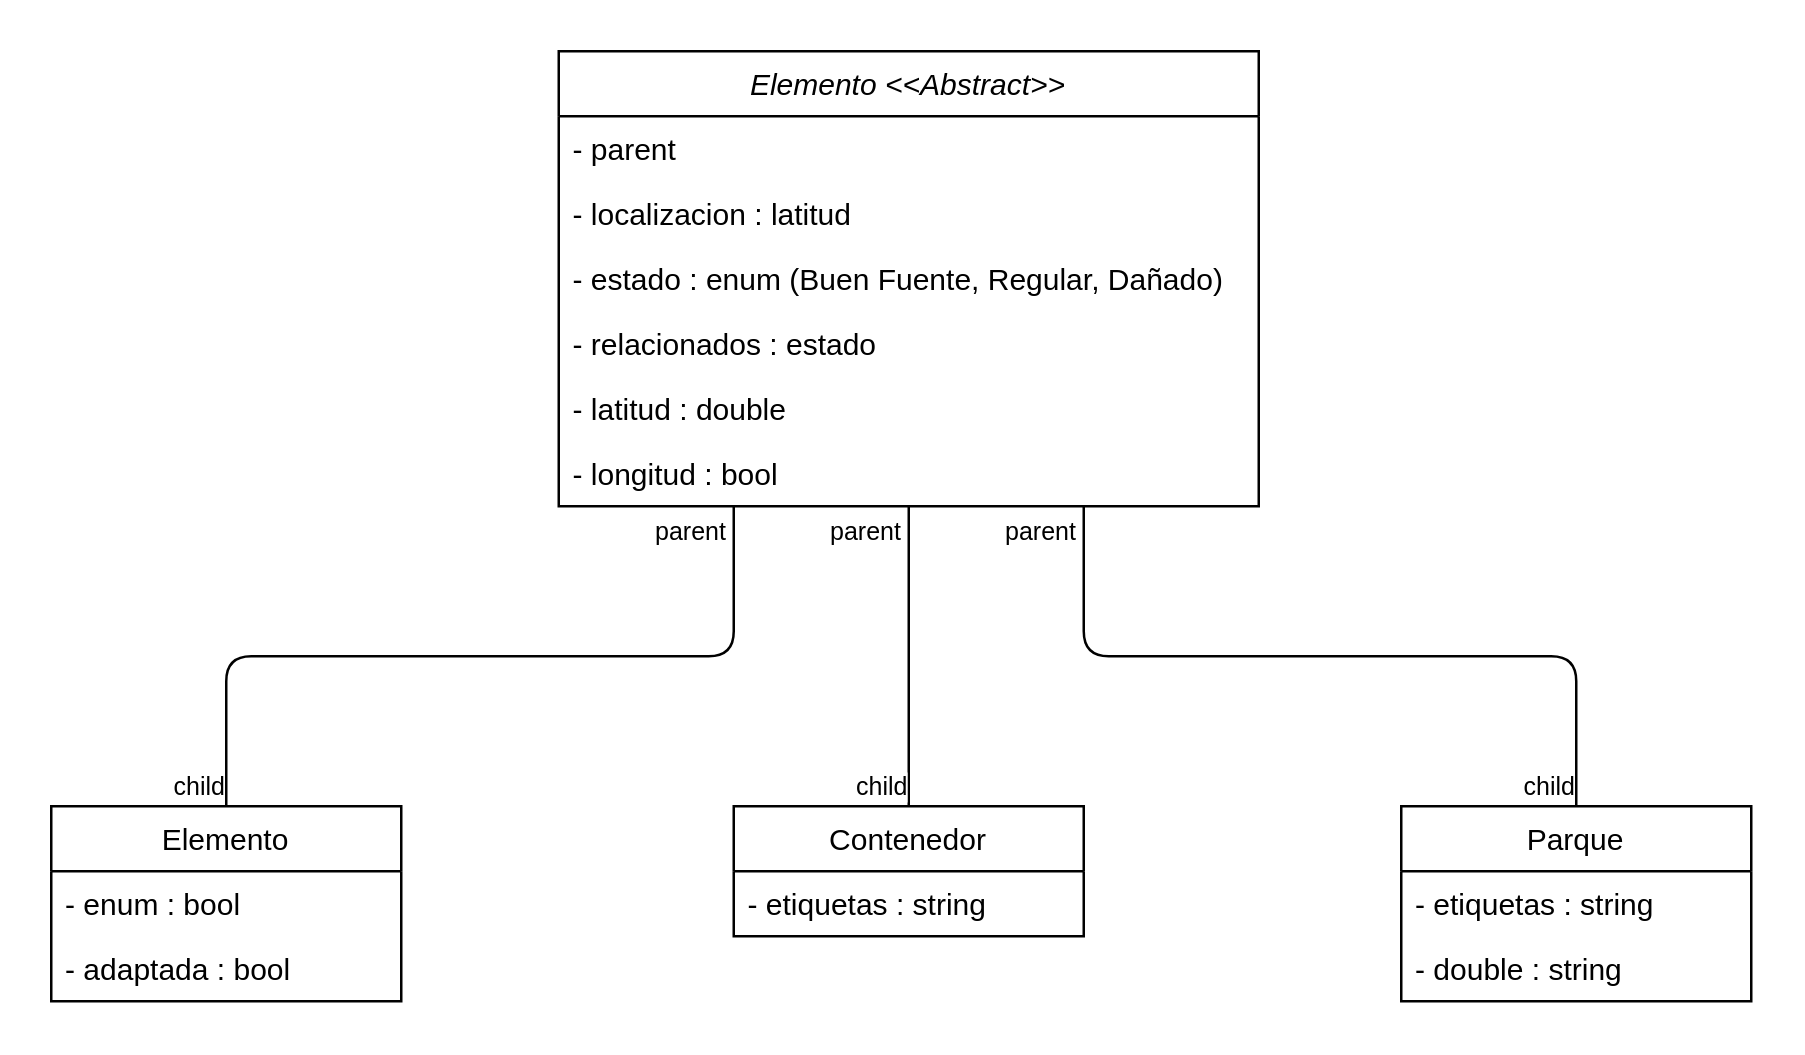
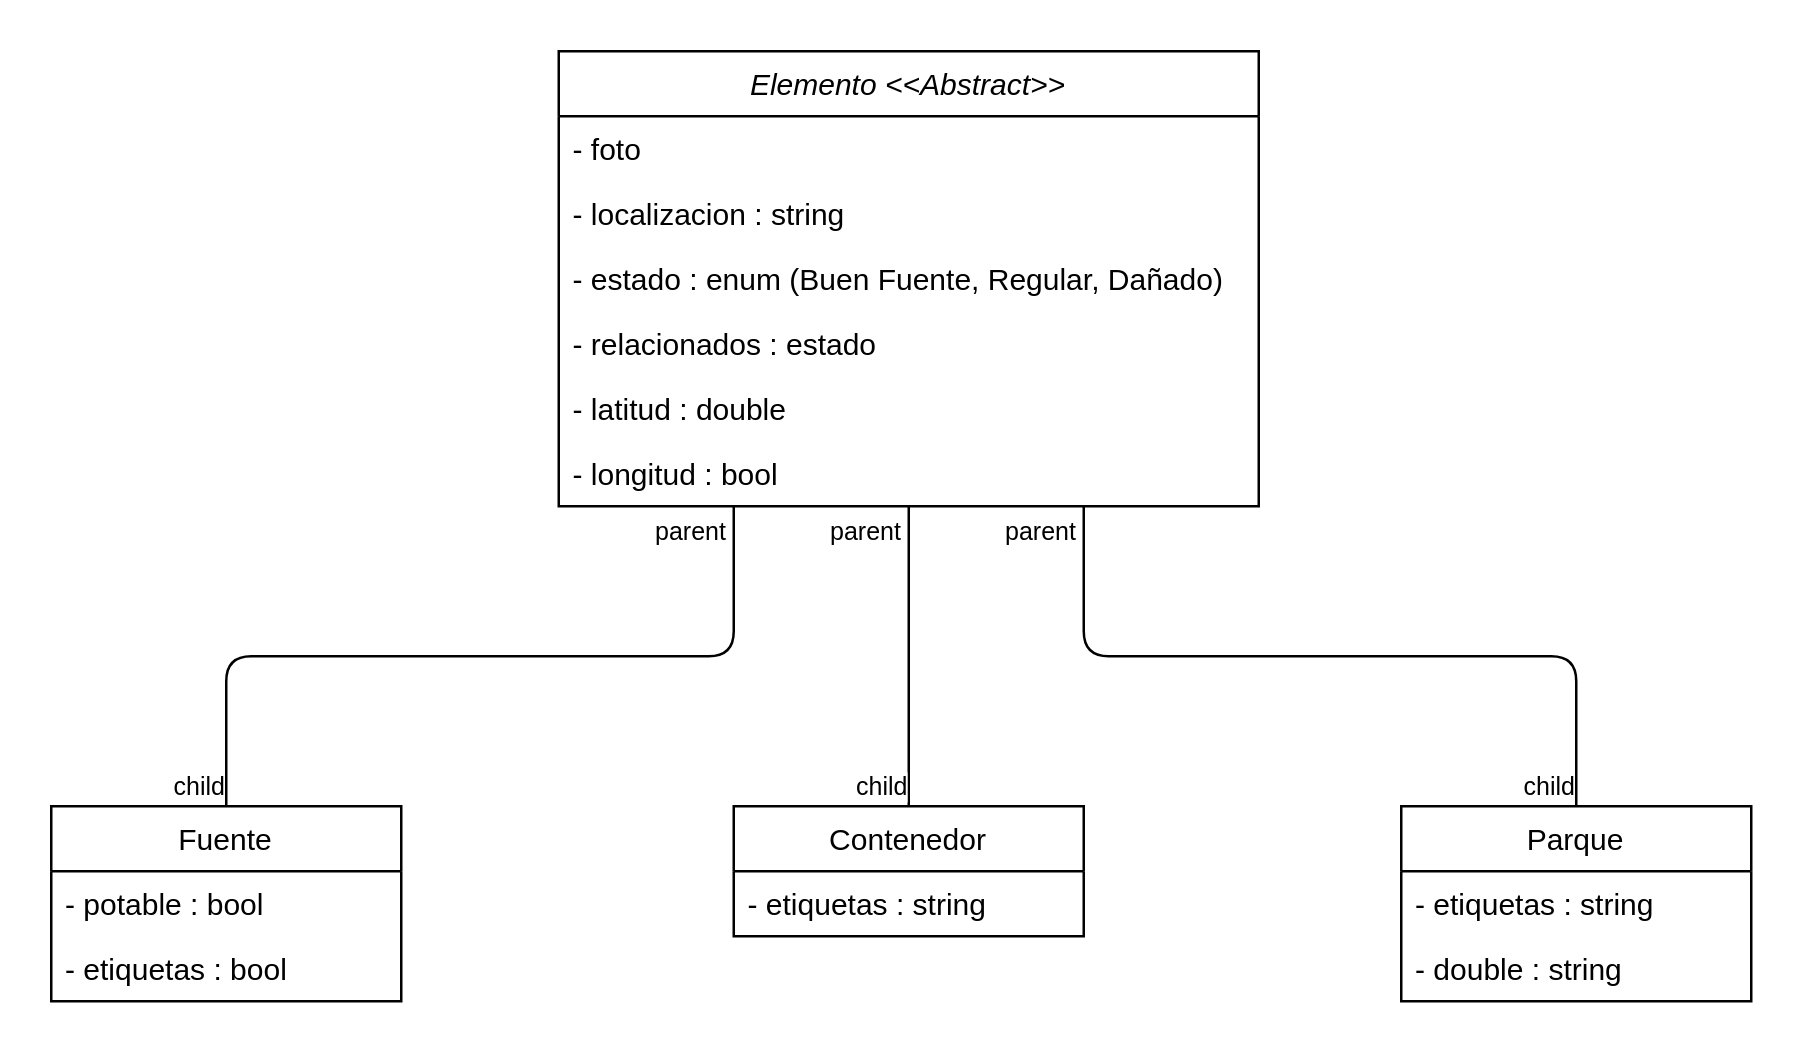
- <mxCell id="3" value="- parent" style="text;strokeColor=none;fillColor=none;align=left;verticalAlign=top;spacingLeft=4;spacingRight=4;overflow=hidden;rotatable=0;points=[[0,0.5],[1,0.5]];portConstraint=eastwest;" vertex="1" parent="2"><mxGeometry y="26" width="280" height="26" as="geometry" /></mxCell>
+ <mxCell id="3" value="- foto" style="text;strokeColor=none;fillColor=none;align=left;verticalAlign=top;spacingLeft=4;spacingRight=4;overflow=hidden;rotatable=0;points=[[0,0.5],[1,0.5]];portConstraint=eastwest;" vertex="1" parent="2"><mxGeometry y="26" width="280" height="26" as="geometry" /></mxCell>
- <mxCell id="4" value="- localizacion : latitud" style="text;strokeColor=none;fillColor=none;align=left;verticalAlign=top;spacingLeft=4;spacingRight=4;overflow=hidden;rotatable=0;points=[[0,0.5],[1,0.5]];portConstraint=eastwest;" vertex="1" parent="2"><mxGeometry y="52" width="280" height="26" as="geometry" /></mxCell>
+ <mxCell id="4" value="- localizacion : string" style="text;strokeColor=none;fillColor=none;align=left;verticalAlign=top;spacingLeft=4;spacingRight=4;overflow=hidden;rotatable=0;points=[[0,0.5],[1,0.5]];portConstraint=eastwest;" vertex="1" parent="2"><mxGeometry y="52" width="280" height="26" as="geometry" /></mxCell>
- <mxCell id="12" value="Elemento" style="swimlane;fontStyle=0;childLayout=stackLayout;horizontal=1;startSize=26;fillColor=none;horizontalStack=0;resizeParent=1;resizeParentMax=0;resizeLast=0;collapsible=1;marginBottom=0;" vertex="1" parent="1"><mxGeometry x="20" y="322" width="140" height="78" as="geometry"><mxRectangle x="70" y="322" width="70" height="26" as="alternateBounds" /></mxGeometry></mxCell>
+ <mxCell id="12" value="Fuente" style="swimlane;fontStyle=0;childLayout=stackLayout;horizontal=1;startSize=26;fillColor=none;horizontalStack=0;resizeParent=1;resizeParentMax=0;resizeLast=0;collapsible=1;marginBottom=0;" vertex="1" parent="1"><mxGeometry x="20" y="322" width="140" height="78" as="geometry"><mxRectangle x="70" y="322" width="70" height="26" as="alternateBounds" /></mxGeometry></mxCell>
- <mxCell id="13" value="- enum : bool" style="text;strokeColor=none;fillColor=none;align=left;verticalAlign=top;spacingLeft=4;spacingRight=4;overflow=hidden;rotatable=0;points=[[0,0.5],[1,0.5]];portConstraint=eastwest;" vertex="1" parent="12"><mxGeometry y="26" width="140" height="26" as="geometry" /></mxCell>
+ <mxCell id="13" value="- potable : bool" style="text;strokeColor=none;fillColor=none;align=left;verticalAlign=top;spacingLeft=4;spacingRight=4;overflow=hidden;rotatable=0;points=[[0,0.5],[1,0.5]];portConstraint=eastwest;" vertex="1" parent="12"><mxGeometry y="26" width="140" height="26" as="geometry" /></mxCell>
- <mxCell id="14" value="- adaptada : bool" style="text;strokeColor=none;fillColor=none;align=left;verticalAlign=top;spacingLeft=4;spacingRight=4;overflow=hidden;rotatable=0;points=[[0,0.5],[1,0.5]];portConstraint=eastwest;" vertex="1" parent="12"><mxGeometry y="52" width="140" height="26" as="geometry" /></mxCell>
+ <mxCell id="14" value="- etiquetas : bool" style="text;strokeColor=none;fillColor=none;align=left;verticalAlign=top;spacingLeft=4;spacingRight=4;overflow=hidden;rotatable=0;points=[[0,0.5],[1,0.5]];portConstraint=eastwest;" vertex="1" parent="12"><mxGeometry y="52" width="140" height="26" as="geometry" /></mxCell>
